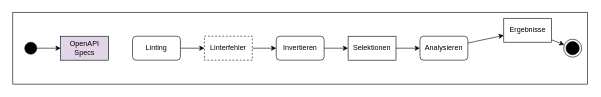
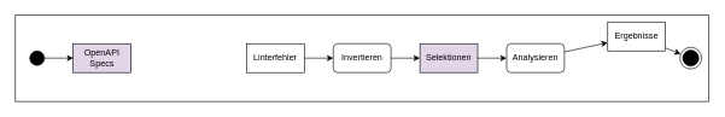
- <mxCell id="8" value="Linting" style="rounded=1;whiteSpace=wrap;html=1;" vertex="1" parent="1"><mxGeometry x="220" y="60" width="80" height="40" as="geometry" /></mxCell>
- <mxCell id="7" value="" style="edgeStyle=none;html=1;" edge="1" parent="1" source="8" target="10"><mxGeometry relative="1" as="geometry" /></mxCell>
- <mxCell id="10" value="Linterfehler" style="rounded=0;whiteSpace=wrap;html=1;dashed=1;" vertex="1" parent="1"><mxGeometry x="340" y="60" width="80" height="40" as="geometry" /></mxCell>
+ <mxCell id="10" value="Linterfehler" style="rounded=0;whiteSpace=wrap;html=1;" vertex="1" parent="1"><mxGeometry x="340" y="60" width="80" height="40" as="geometry" /></mxCell>
- <mxCell id="14" value="Selektionen" style="rounded=0;whiteSpace=wrap;html=1;" vertex="1" parent="1"><mxGeometry x="580" y="60" width="80" height="40" as="geometry" /></mxCell>
+ <mxCell id="14" value="Selektionen" style="rounded=0;whiteSpace=wrap;html=1;fillColor=#e1d5e7;" vertex="1" parent="1"><mxGeometry x="580" y="60" width="80" height="40" as="geometry" /></mxCell>
